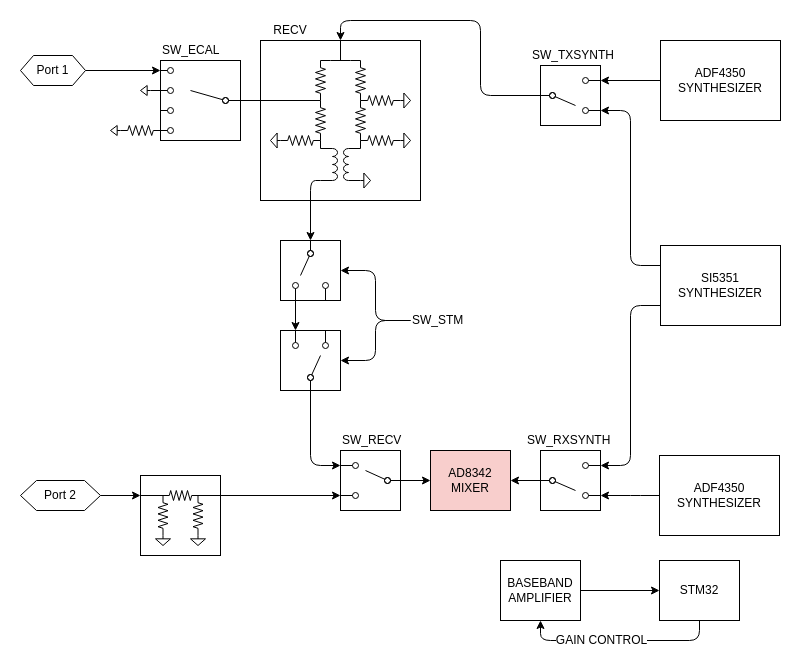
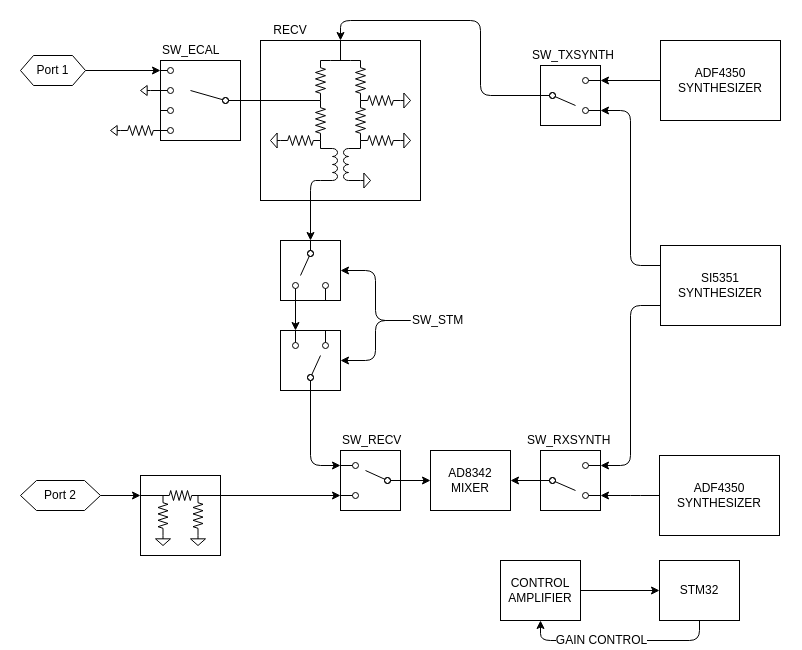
- <mxCell id="9" value="AD8342&lt;br&gt;MIXER" style="rounded=0;whiteSpace=wrap;html=1;fillColor=#f8cecc;" vertex="1" parent="1"><mxGeometry x="430" y="450" width="80" height="60" as="geometry" /></mxCell>
+ <mxCell id="9" value="AD8342&lt;br&gt;MIXER" style="rounded=0;whiteSpace=wrap;html=1;" vertex="1" parent="1"><mxGeometry x="430" y="450" width="80" height="60" as="geometry" /></mxCell>
- <mxCell id="11" value="BASEBAND&lt;br&gt;AMPLIFIER" style="rounded=0;whiteSpace=wrap;html=1;" vertex="1" parent="1"><mxGeometry x="500" y="560" width="80" height="60" as="geometry" /></mxCell>
+ <mxCell id="11" value="CONTROL&lt;br&gt;AMPLIFIER" style="rounded=0;whiteSpace=wrap;html=1;" vertex="1" parent="1"><mxGeometry x="500" y="560" width="80" height="60" as="geometry" /></mxCell>
